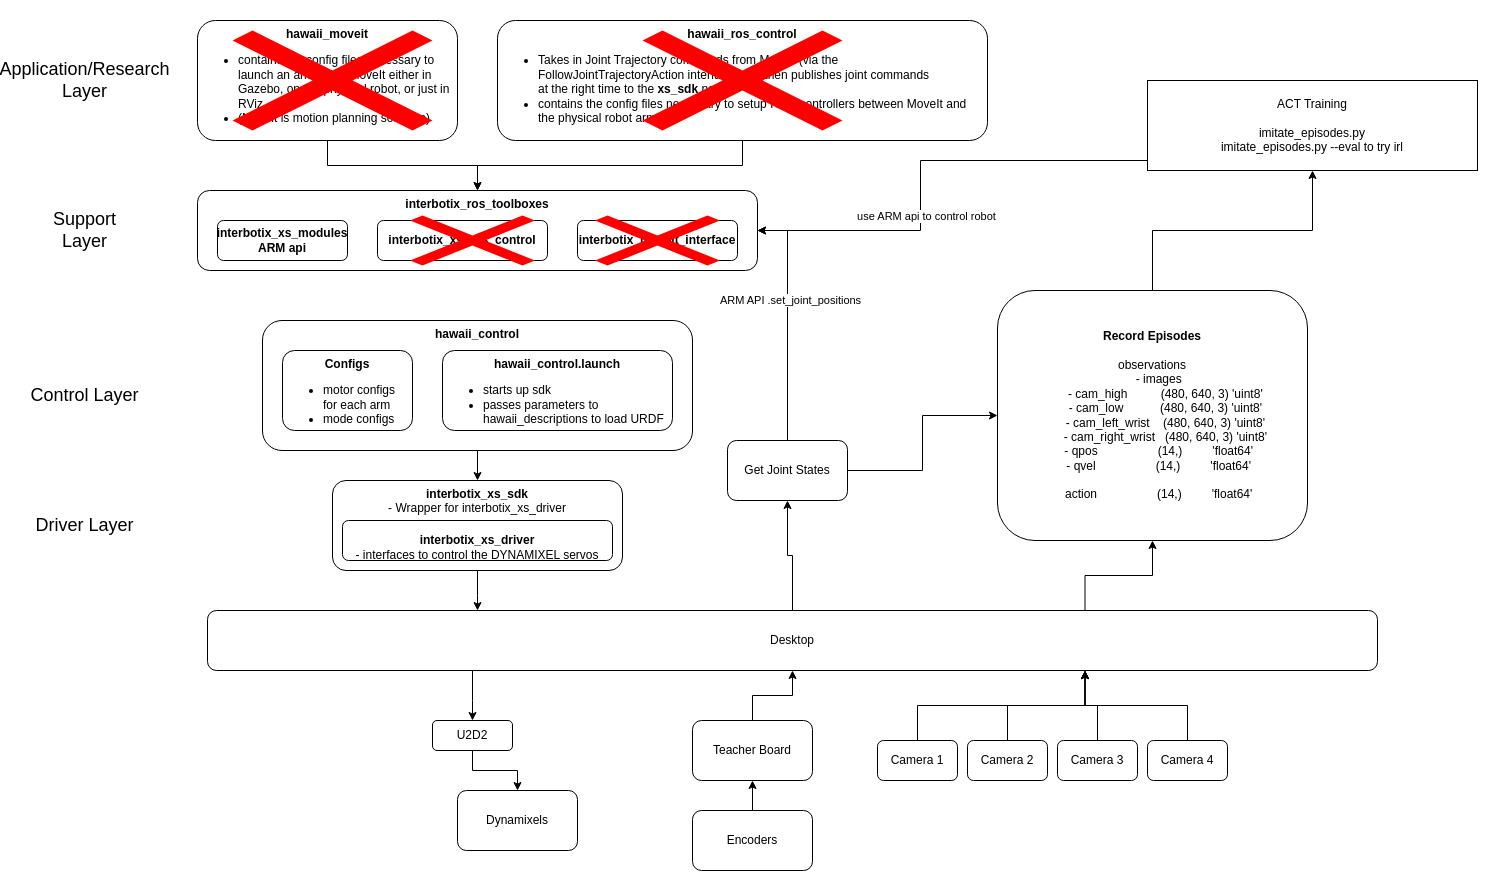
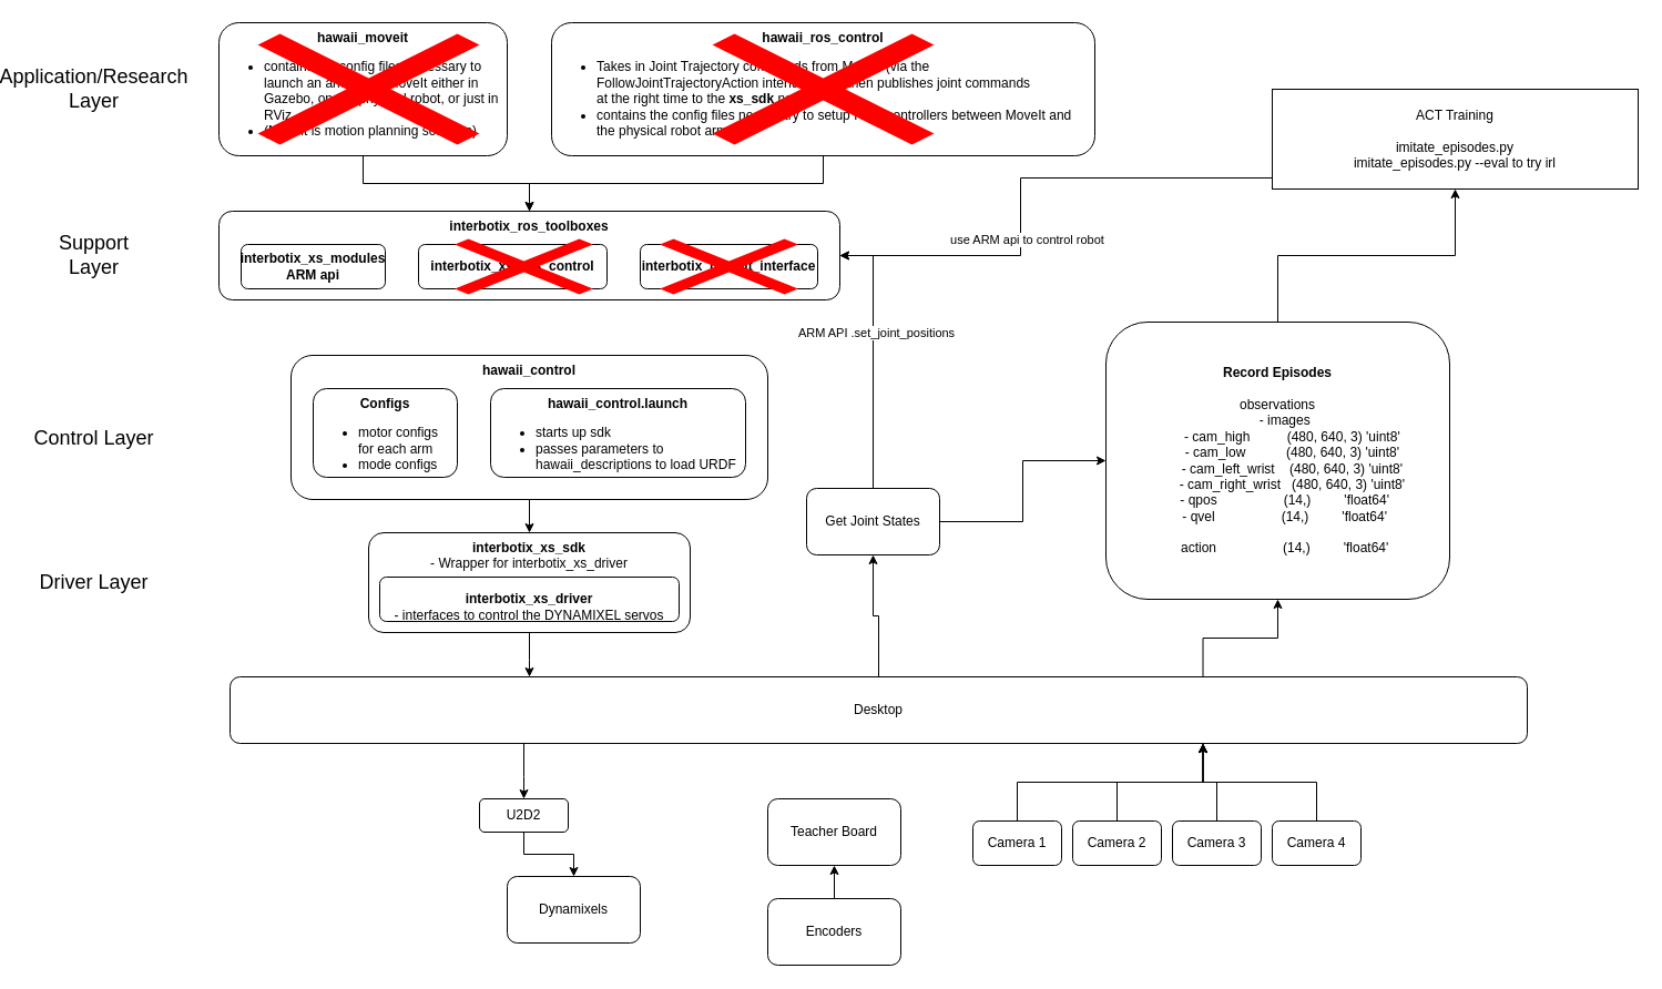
- <mxCell id="38" style="edgeStyle=orthogonalEdgeStyle;rounded=0;orthogonalLoop=1;jettySize=auto;html=1;exitX=0.5;exitY=0;exitDx=0;exitDy=0;" edge="1" parent="1" source="15" target="5"><mxGeometry relative="1" as="geometry" /></mxCell>
